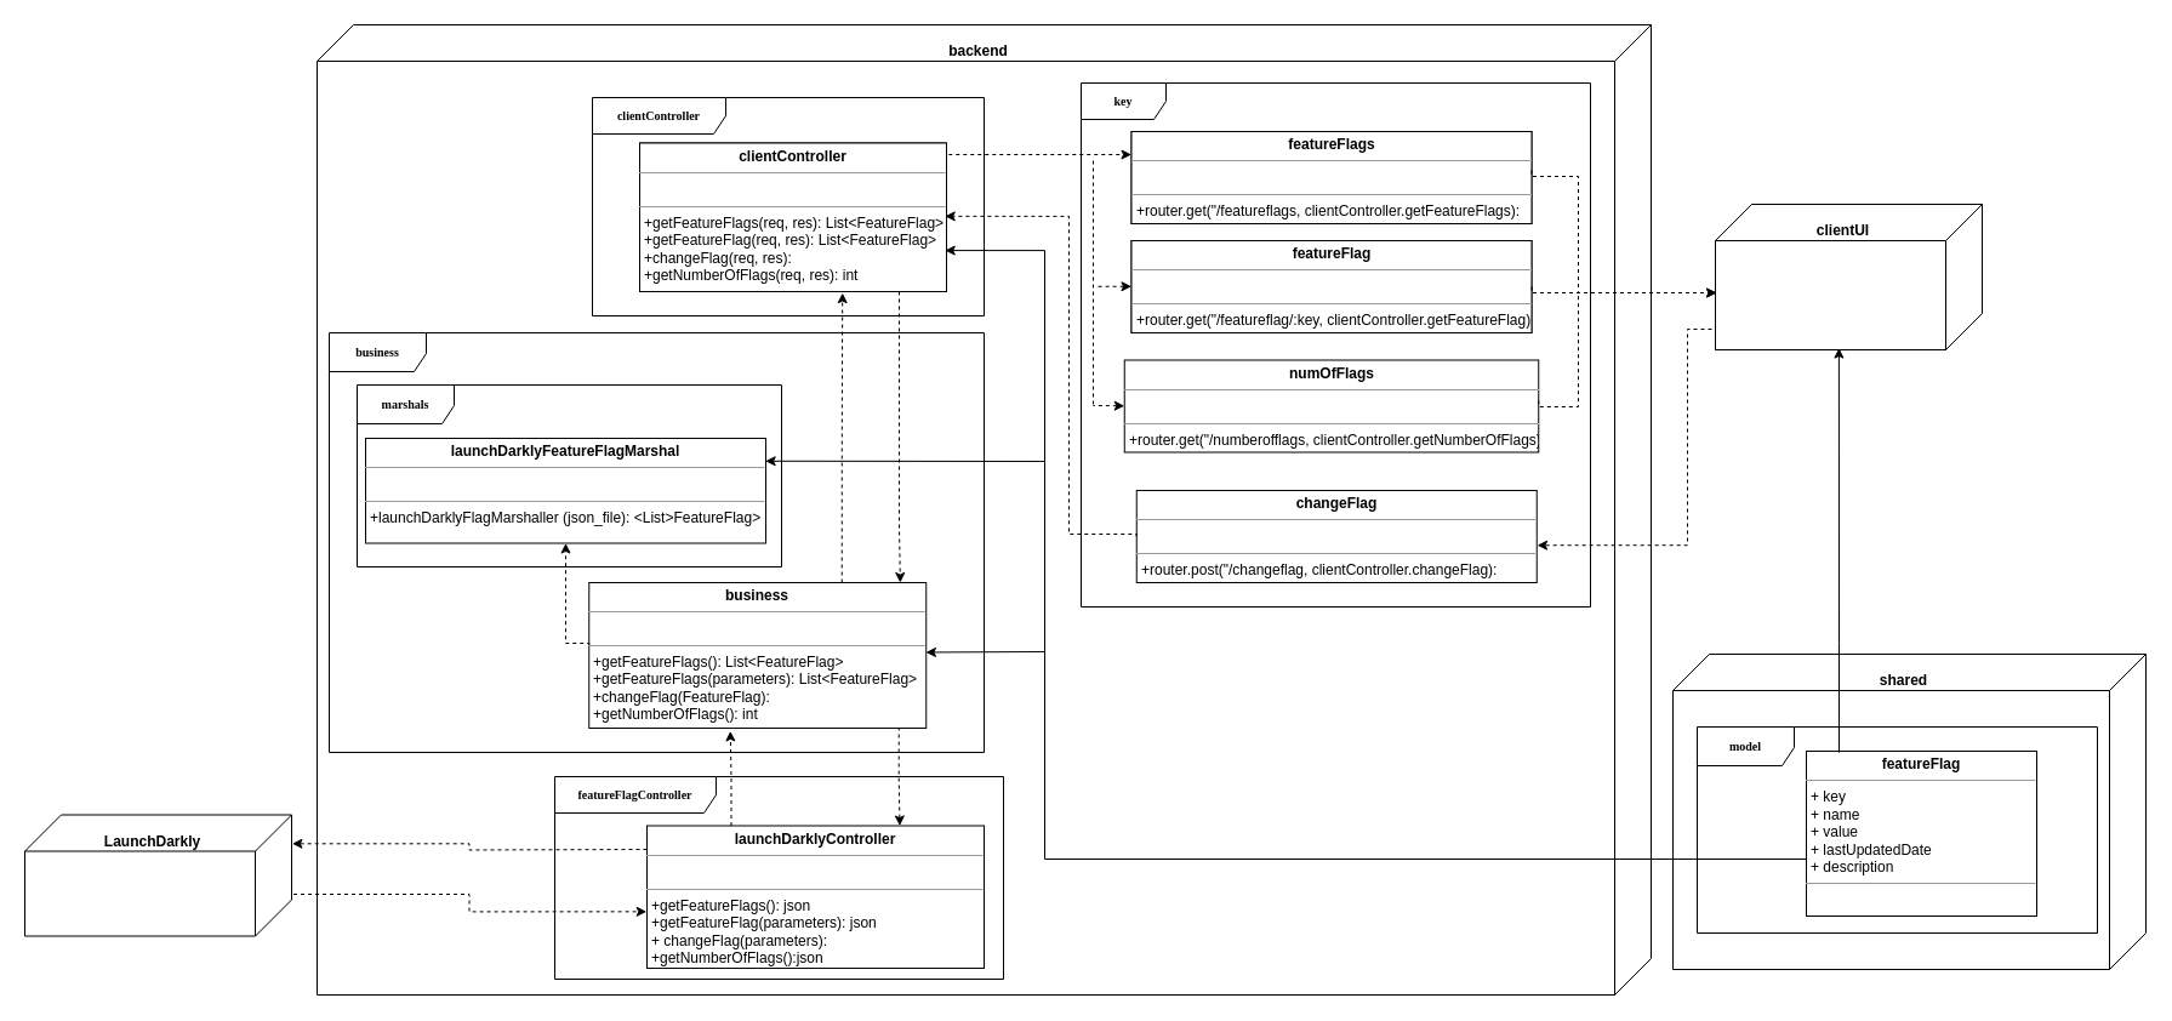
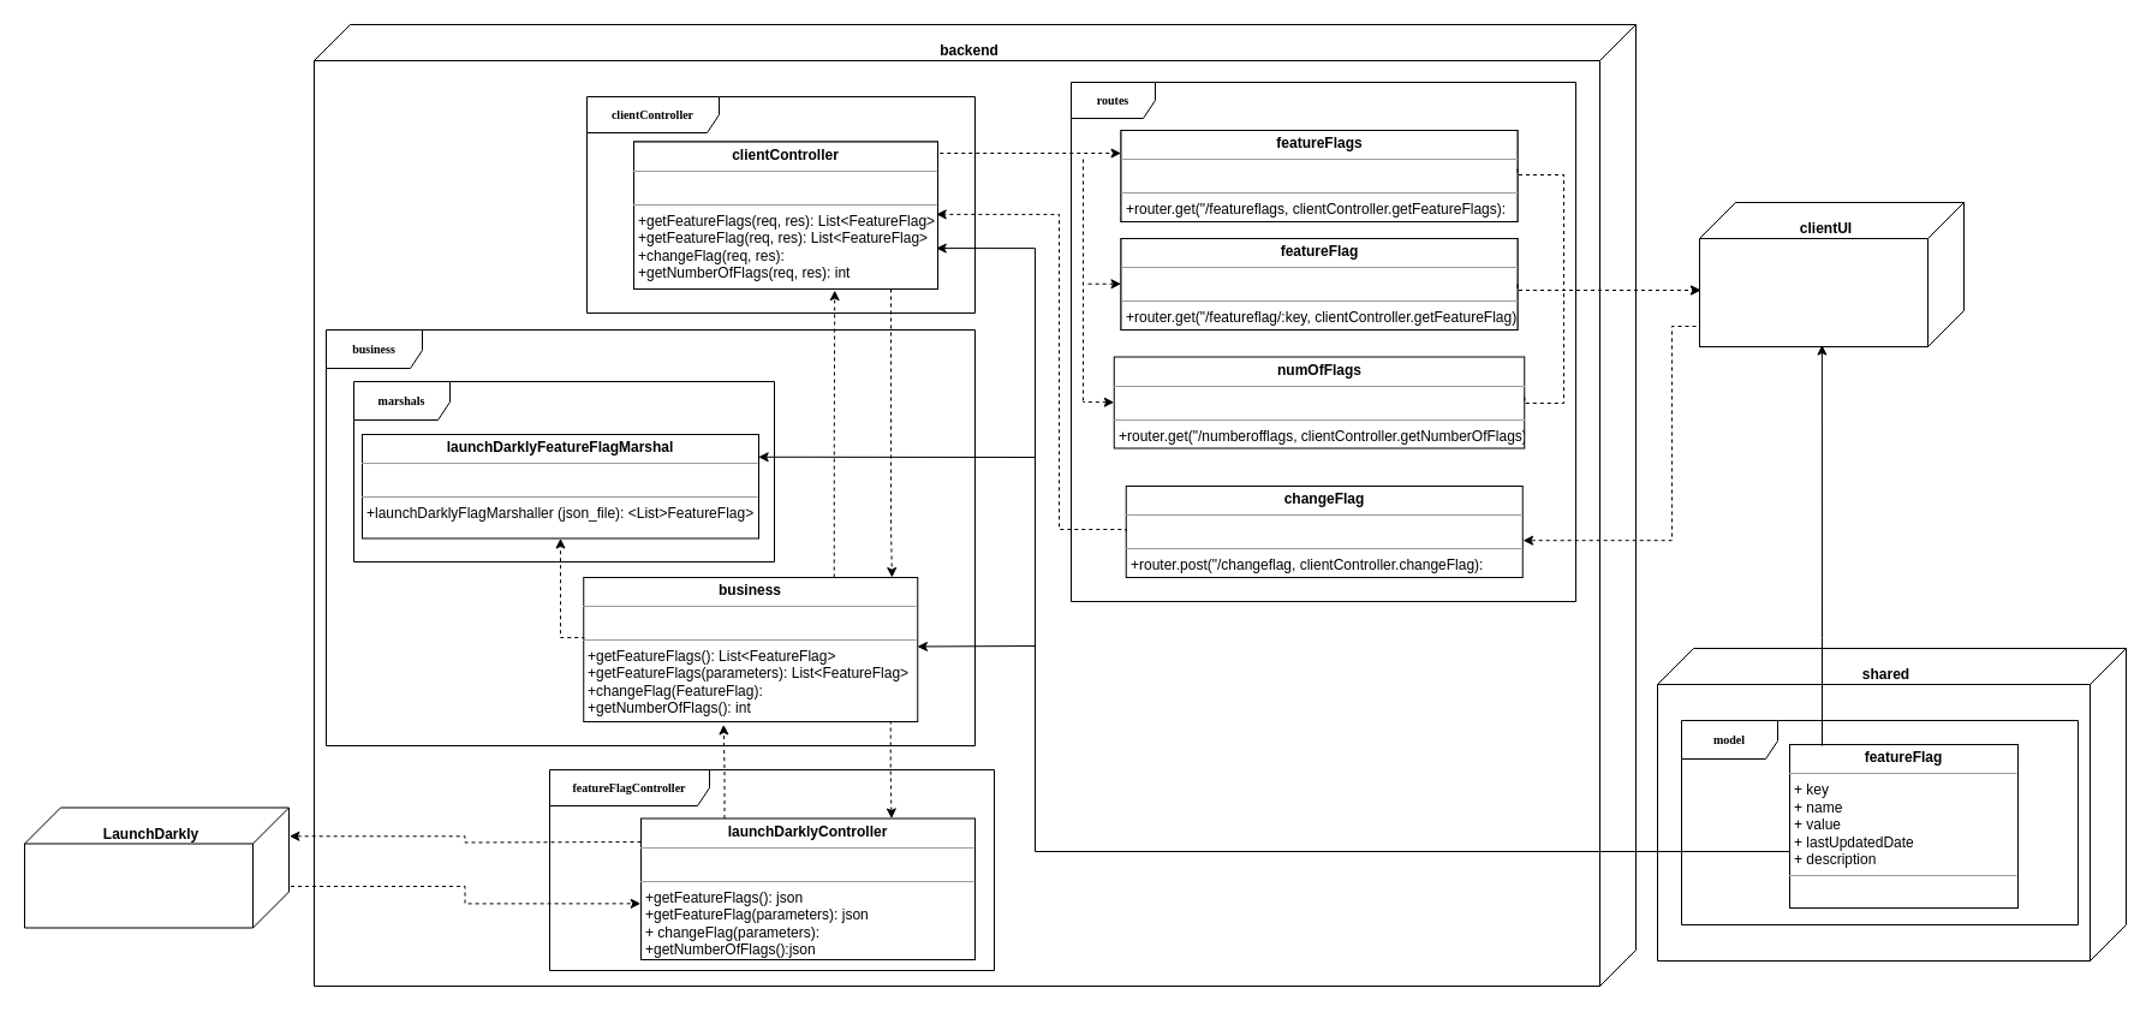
- <mxCell id="11" value="&lt;b&gt;key&lt;/b&gt;" style="shape=umlFrame;whiteSpace=wrap;html=1;rounded=0;shadow=0;comic=0;labelBackgroundColor=none;strokeWidth=1;fontFamily=Verdana;fontSize=10;align=center;width=70;height=30;" parent="1" vertex="1"><mxGeometry x="891" y="68" width="420" height="432" as="geometry" /></mxCell>
+ <mxCell id="11" value="&lt;b&gt;routes&lt;/b&gt;" style="shape=umlFrame;whiteSpace=wrap;html=1;rounded=0;shadow=0;comic=0;labelBackgroundColor=none;strokeWidth=1;fontFamily=Verdana;fontSize=10;align=center;width=70;height=30;" parent="1" vertex="1"><mxGeometry x="891" y="68" width="420" height="432" as="geometry" /></mxCell>
